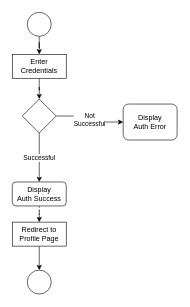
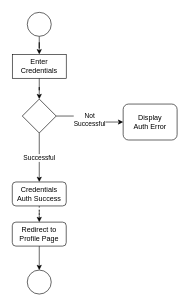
- <mxCell id="13" value="Display&lt;br&gt;Auth Success" style="rounded=1;whiteSpace=wrap;html=1;" parent="1" vertex="1"><mxGeometry x="20" y="303" width="90" height="40" as="geometry" /></mxCell>
+ <mxCell id="13" value="Credentials&lt;br&gt;Auth Success" style="rounded=1;whiteSpace=wrap;html=1;" parent="1" vertex="1"><mxGeometry x="20" y="303" width="90" height="40" as="geometry" /></mxCell>
- <mxCell id="15" value="Redirect to&lt;br&gt;Profile Page" style="whiteSpace=wrap;html=1;rounded=0;" parent="1" vertex="1"><mxGeometry x="20" y="370" width="90" height="40" as="geometry" /></mxCell>
+ <mxCell id="15" value="Redirect to&lt;br&gt;Profile Page" style="rounded=1;whiteSpace=wrap;html=1;" parent="1" vertex="1"><mxGeometry x="20" y="370" width="90" height="40" as="geometry" /></mxCell>
